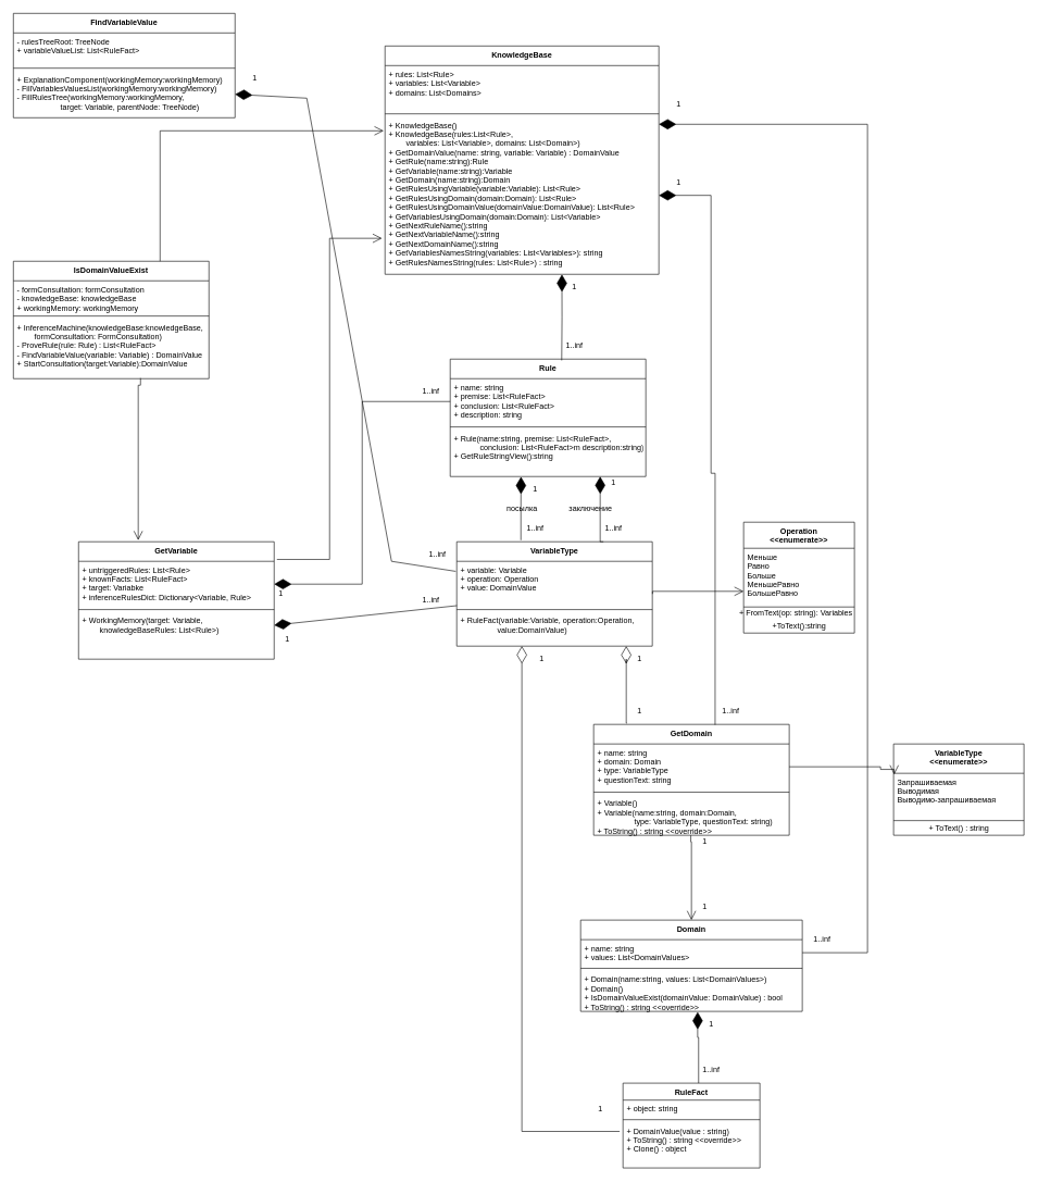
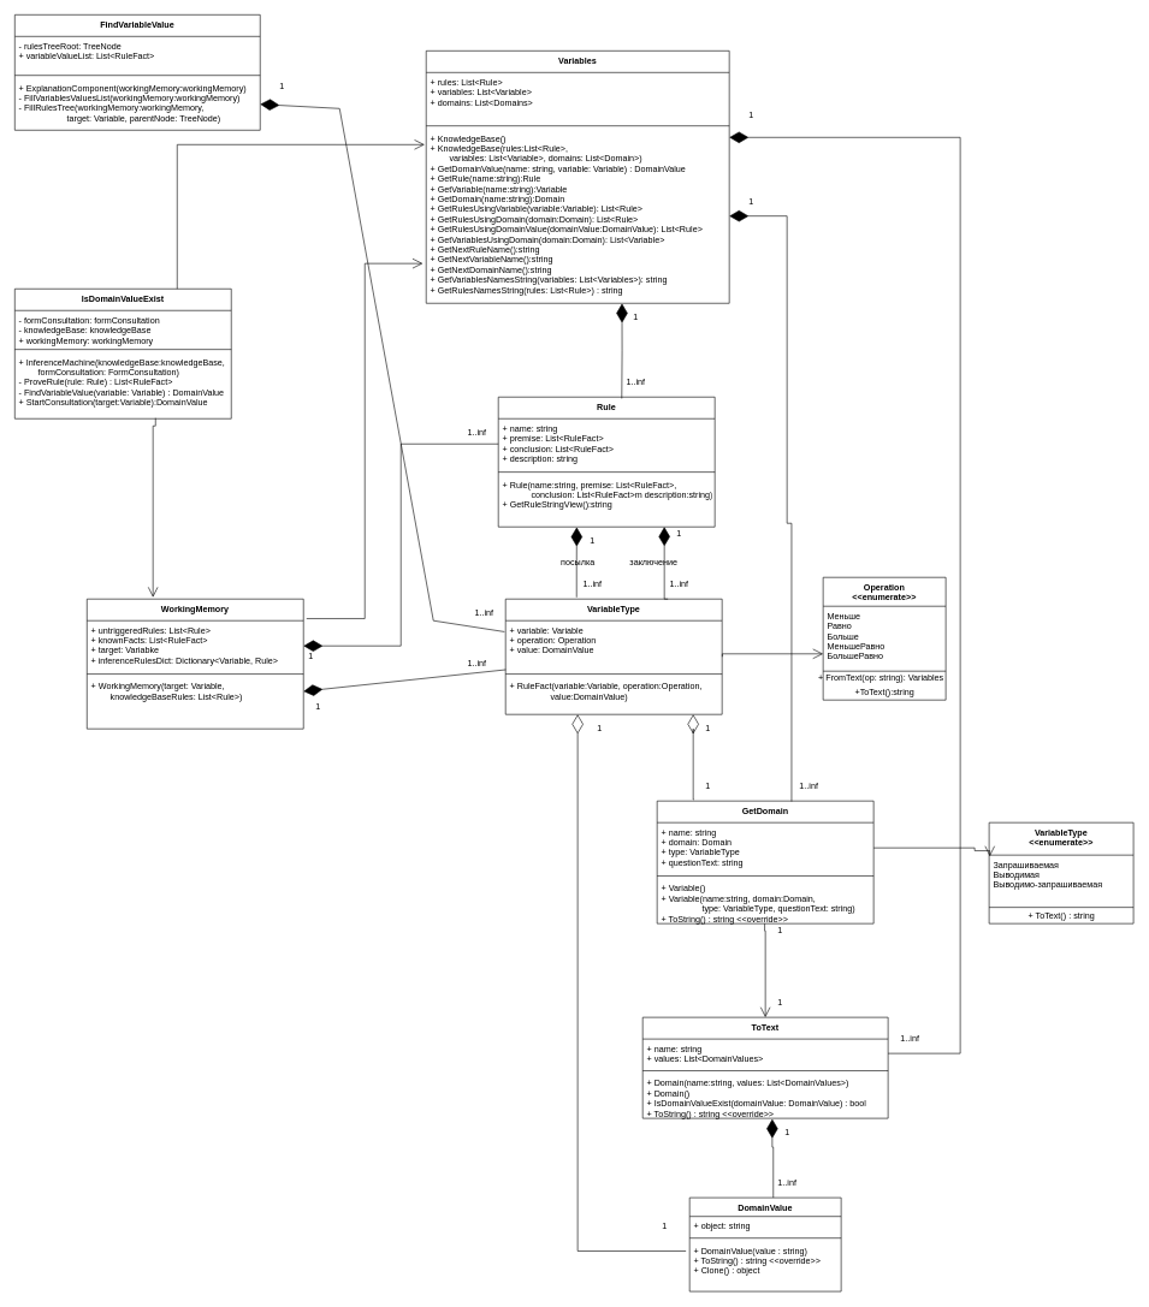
- <mxCell id="32" value="KnowledgeBase" style="swimlane;fontStyle=1;align=center;verticalAlign=top;childLayout=stackLayout;horizontal=1;startSize=30;horizontalStack=0;resizeParent=1;resizeParentMax=0;resizeLast=0;collapsible=1;marginBottom=0;" parent="1" vertex="1"><mxGeometry x="590" y="70" width="420" height="350" as="geometry" /></mxCell>
+ <mxCell id="32" value="Variables" style="swimlane;fontStyle=1;align=center;verticalAlign=top;childLayout=stackLayout;horizontal=1;startSize=30;horizontalStack=0;resizeParent=1;resizeParentMax=0;resizeLast=0;collapsible=1;marginBottom=0;" parent="1" vertex="1"><mxGeometry x="590" y="70" width="420" height="350" as="geometry" /></mxCell>
- <mxCell id="40" value="GetVariable" style="swimlane;fontStyle=1;align=center;verticalAlign=top;childLayout=stackLayout;horizontal=1;startSize=30;horizontalStack=0;resizeParent=1;resizeParentMax=0;resizeLast=0;collapsible=1;marginBottom=0;" parent="1" vertex="1"><mxGeometry x="120" y="830" width="300" height="180" as="geometry" /></mxCell>
+ <mxCell id="40" value="WorkingMemory" style="swimlane;fontStyle=1;align=center;verticalAlign=top;childLayout=stackLayout;horizontal=1;startSize=30;horizontalStack=0;resizeParent=1;resizeParentMax=0;resizeLast=0;collapsible=1;marginBottom=0;" parent="1" vertex="1"><mxGeometry x="120" y="830" width="300" height="180" as="geometry" /></mxCell>
- <mxCell id="6" value="Domain" style="swimlane;fontStyle=1;align=center;verticalAlign=top;childLayout=stackLayout;horizontal=1;startSize=30;horizontalStack=0;resizeParent=1;resizeParentMax=0;resizeLast=0;collapsible=1;marginBottom=0;" parent="1" vertex="1"><mxGeometry x="890" y="1410" width="340" height="140" as="geometry" /></mxCell>
+ <mxCell id="6" value="ToText" style="swimlane;fontStyle=1;align=center;verticalAlign=top;childLayout=stackLayout;horizontal=1;startSize=30;horizontalStack=0;resizeParent=1;resizeParentMax=0;resizeLast=0;collapsible=1;marginBottom=0;" parent="1" vertex="1"><mxGeometry x="890" y="1410" width="340" height="140" as="geometry" /></mxCell>
- <mxCell id="2" value="RuleFact" style="swimlane;fontStyle=1;align=center;verticalAlign=top;childLayout=stackLayout;horizontal=1;startSize=26;horizontalStack=0;resizeParent=1;resizeParentMax=0;resizeLast=0;collapsible=1;marginBottom=0;" parent="1" vertex="1"><mxGeometry x="955" y="1660" width="210" height="130" as="geometry" /></mxCell>
+ <mxCell id="2" value="DomainValue" style="swimlane;fontStyle=1;align=center;verticalAlign=top;childLayout=stackLayout;horizontal=1;startSize=26;horizontalStack=0;resizeParent=1;resizeParentMax=0;resizeLast=0;collapsible=1;marginBottom=0;" parent="1" vertex="1"><mxGeometry x="955" y="1660" width="210" height="130" as="geometry" /></mxCell>
